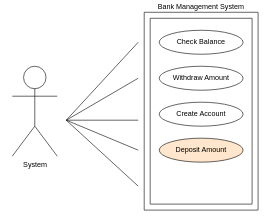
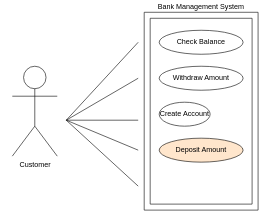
- <mxCell id="6" value="Create Account" style="ellipse;whiteSpace=wrap;html=1;" vertex="1" parent="1"><mxGeometry x="265" y="170" width="140" height="40" as="geometry" /></mxCell>
+ <mxCell id="6" value="Create Account" style="ellipse;whiteSpace=wrap;html=1;" vertex="1" parent="1"><mxGeometry x="265" y="170" width="85" height="40" as="geometry" /></mxCell>
- <mxCell id="2" value="System" style="shape=umlActor;verticalLabelPosition=bottom;verticalAlign=top;html=1;" vertex="1" parent="1"><mxGeometry x="20" y="110" width="75" height="150" as="geometry" /></mxCell>
+ <mxCell id="2" value="Customer" style="shape=umlActor;verticalLabelPosition=bottom;verticalAlign=top;html=1;" vertex="1" parent="1"><mxGeometry x="20" y="110" width="75" height="150" as="geometry" /></mxCell>
